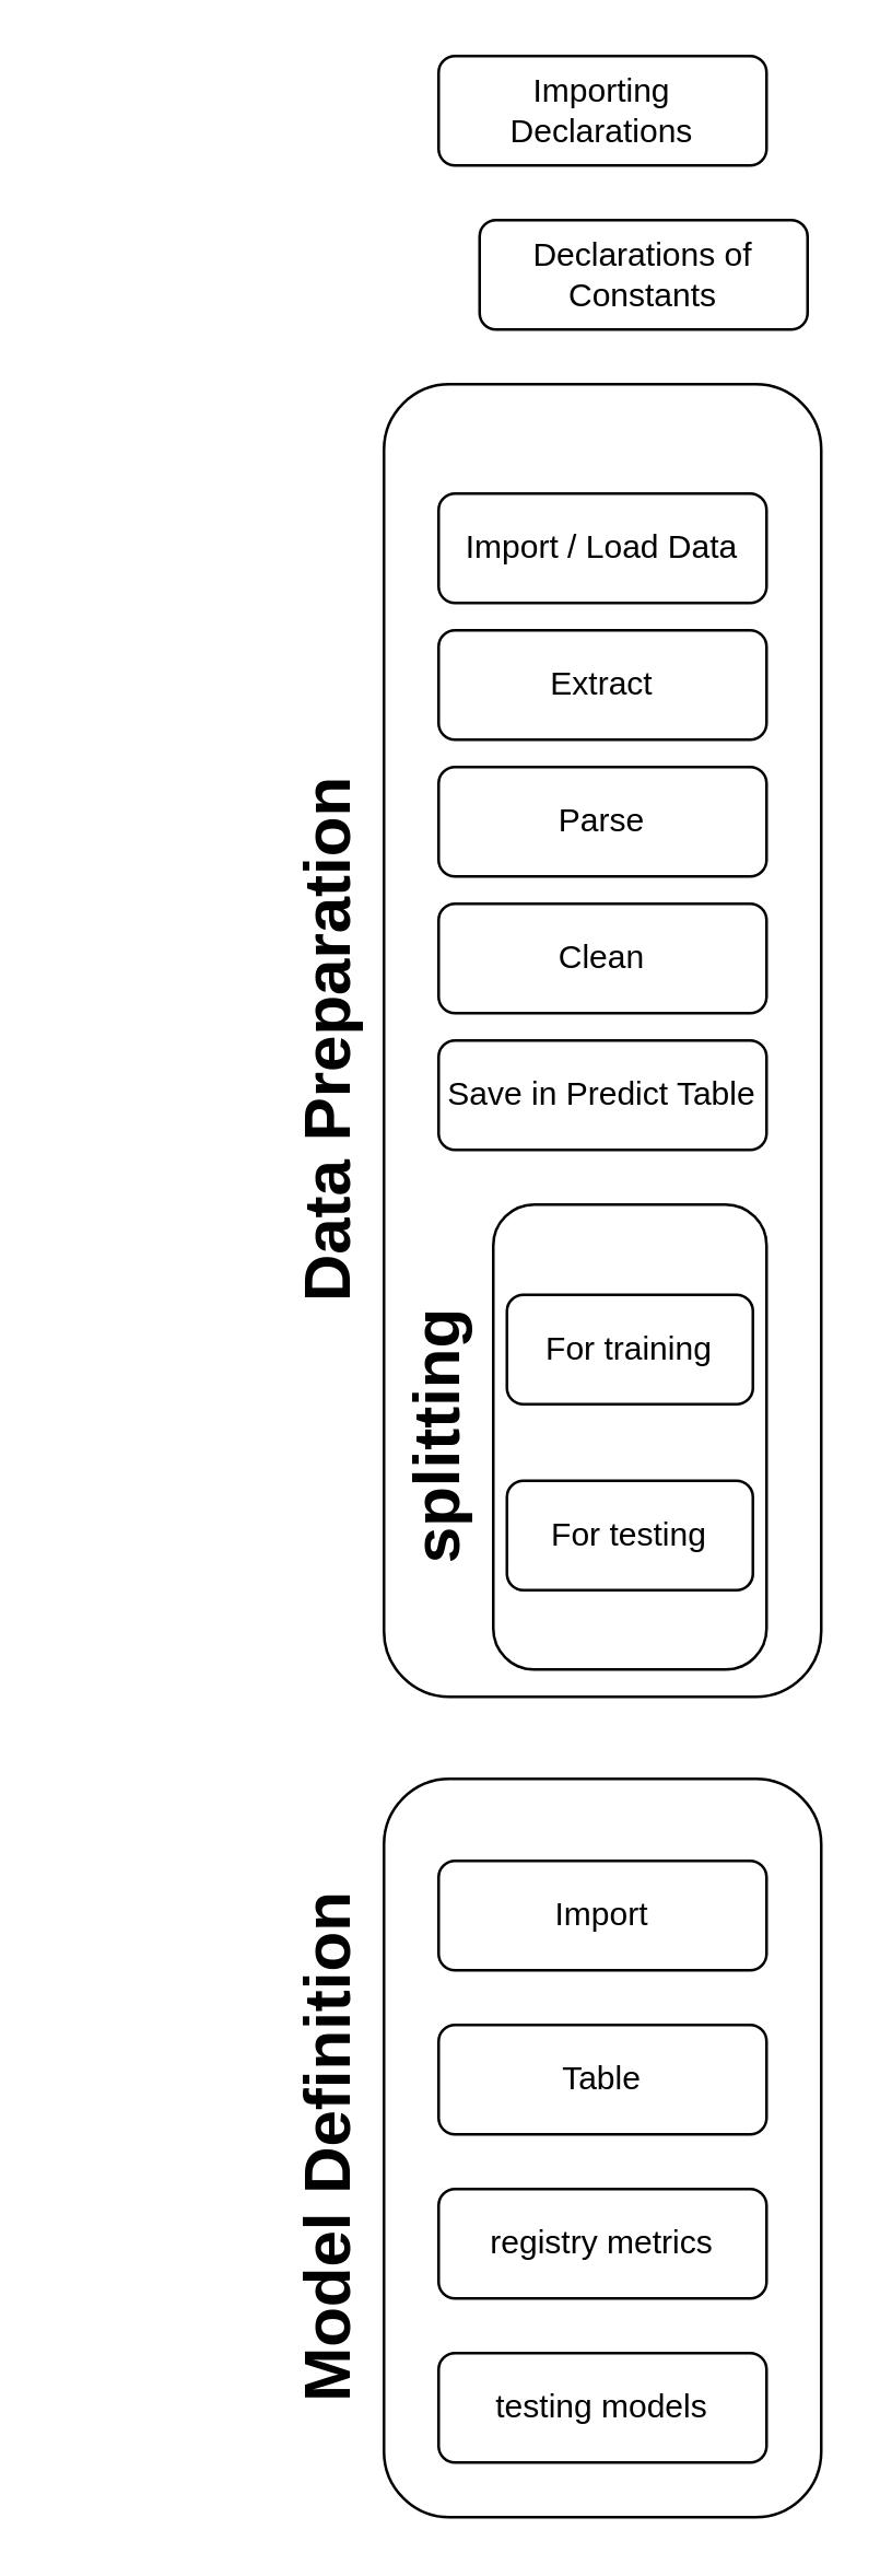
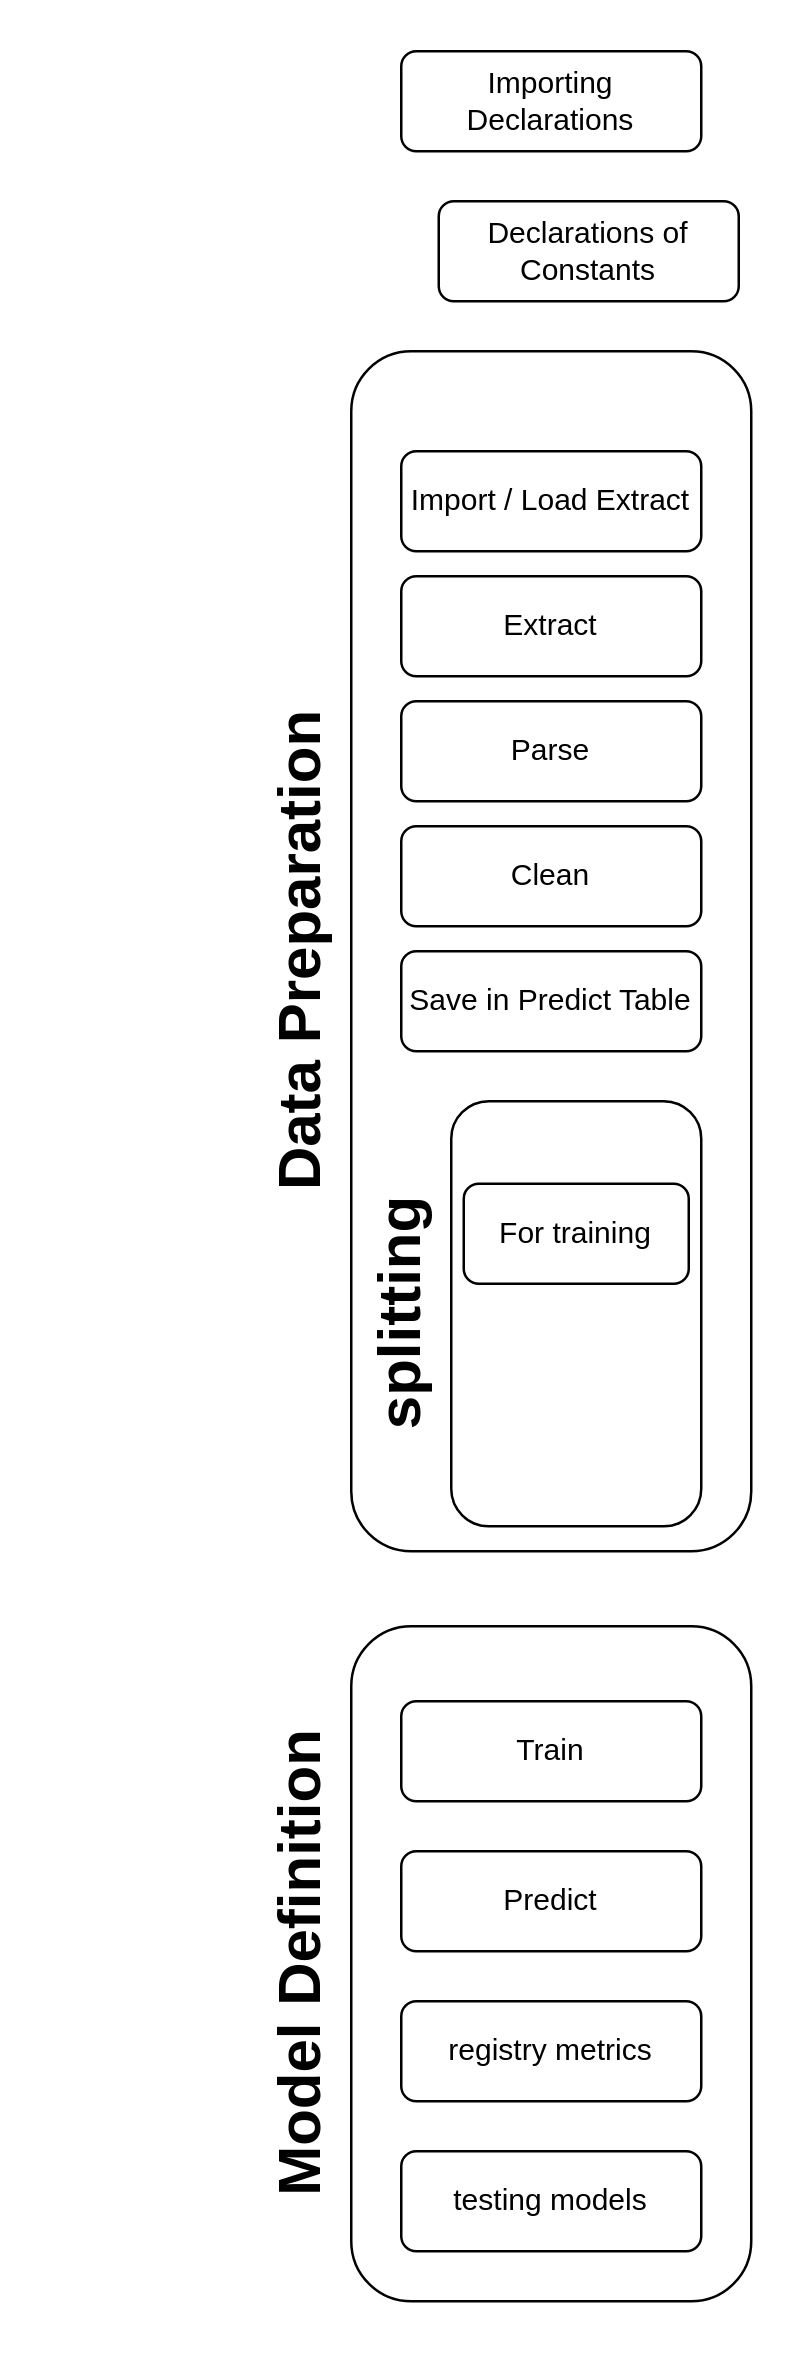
- <mxCell id="11" value="Import / Load Data" style="rounded=1;whiteSpace=wrap;html=1;" parent="1" vertex="1"><mxGeometry x="160" y="180" width="120" height="40" as="geometry" /></mxCell>
+ <mxCell id="11" value="Import / Load Extract" style="rounded=1;whiteSpace=wrap;html=1;" parent="1" vertex="1"><mxGeometry x="160" y="180" width="120" height="40" as="geometry" /></mxCell>
- <mxCell id="8" value="For testing" style="rounded=1;whiteSpace=wrap;html=1;" parent="1" vertex="1"><mxGeometry x="185" y="541" width="90" height="40" as="geometry" /></mxCell>
- <mxCell id="17" value="Import" style="rounded=1;whiteSpace=wrap;html=1;" vertex="1" parent="1"><mxGeometry x="160" y="680" width="120" height="40" as="geometry" /></mxCell>
+ <mxCell id="17" value="Train" style="rounded=1;whiteSpace=wrap;html=1;" vertex="1" parent="1"><mxGeometry x="160" y="680" width="120" height="40" as="geometry" /></mxCell>
- <mxCell id="20" value="Table" style="rounded=1;whiteSpace=wrap;html=1;" vertex="1" parent="1"><mxGeometry x="160" y="740" width="120" height="40" as="geometry" /></mxCell>
+ <mxCell id="20" value="Predict" style="rounded=1;whiteSpace=wrap;html=1;" vertex="1" parent="1"><mxGeometry x="160" y="740" width="120" height="40" as="geometry" /></mxCell>
